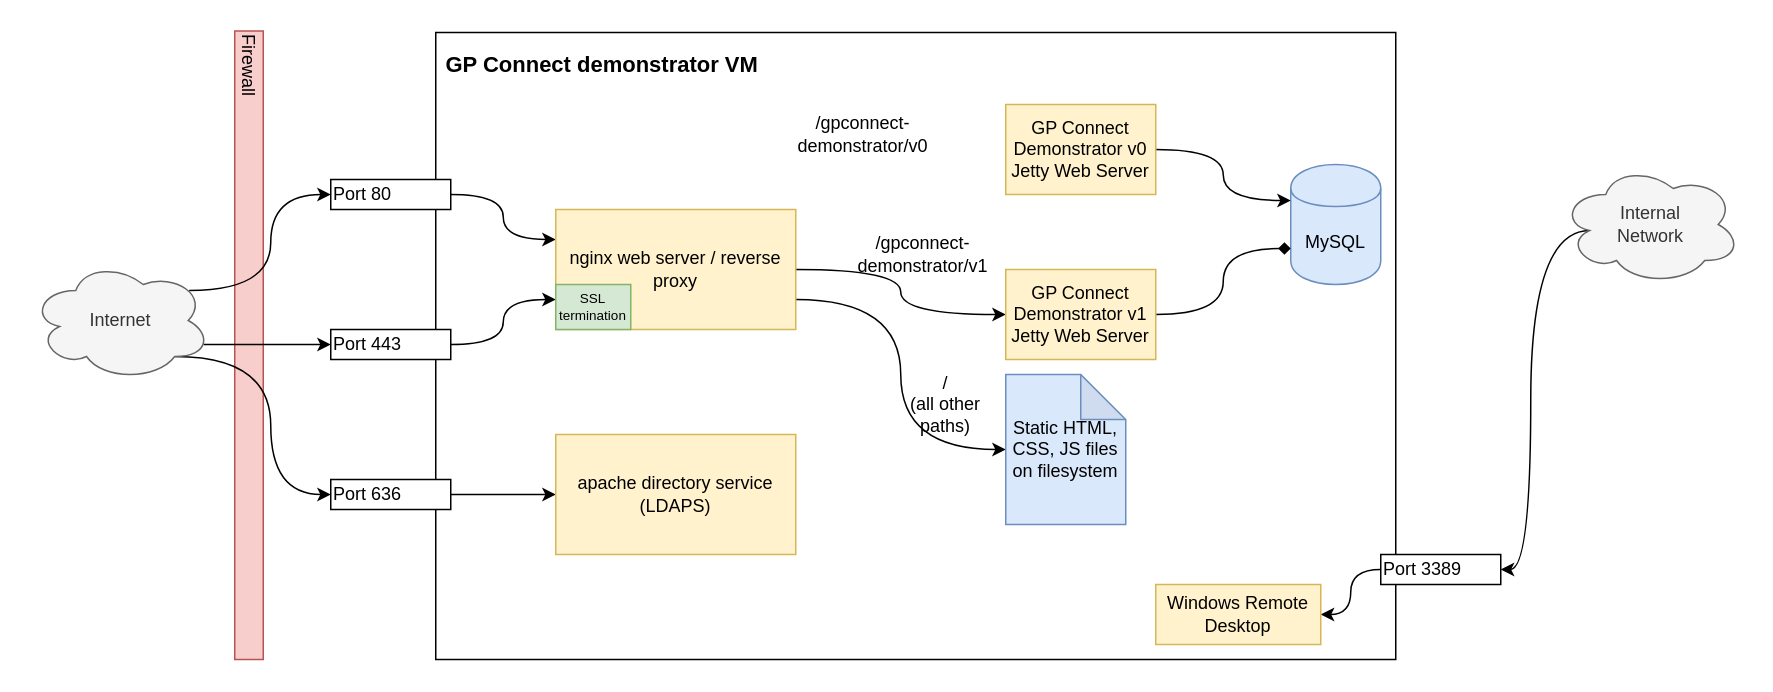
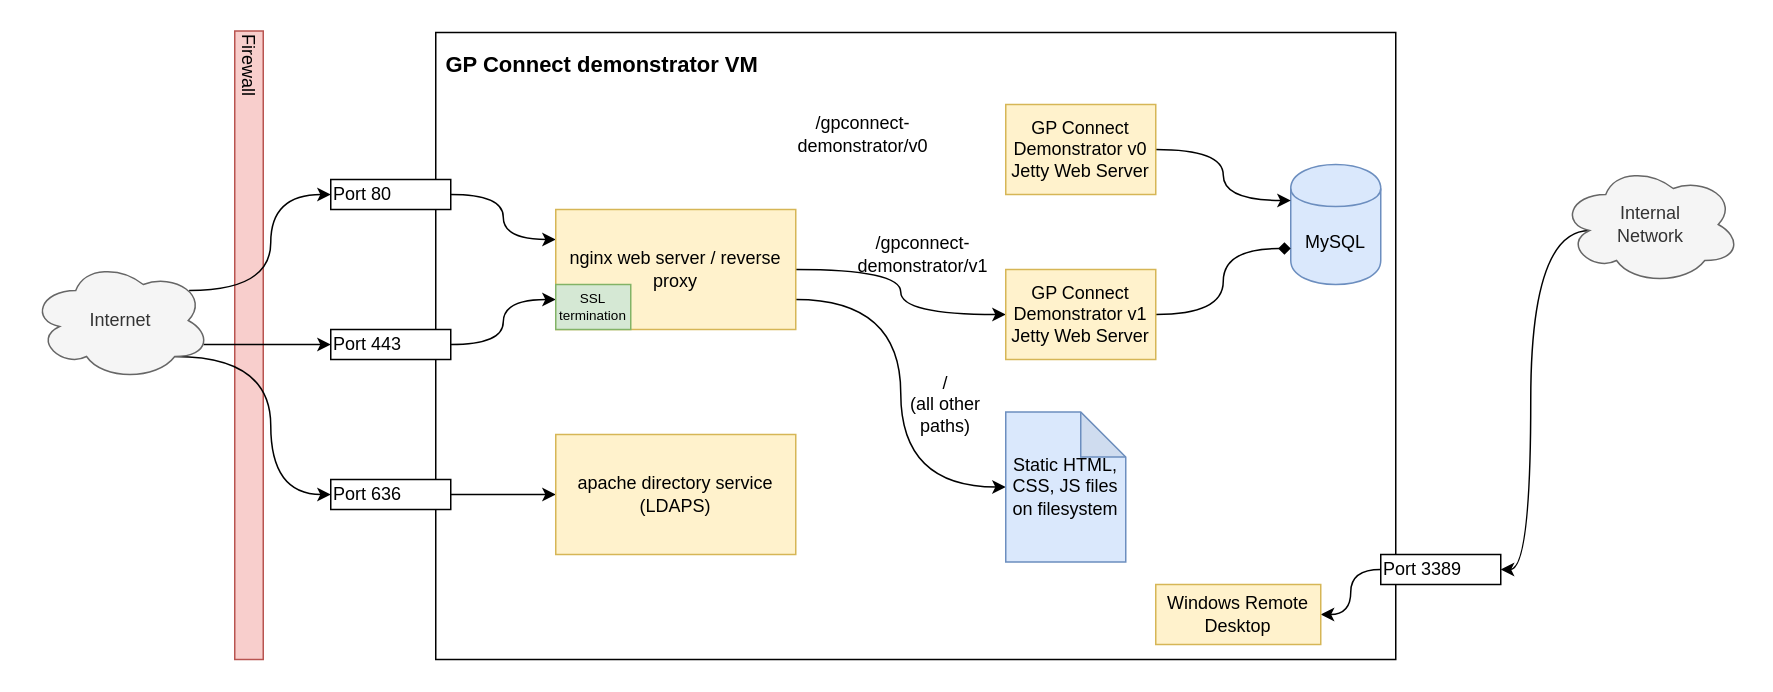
- <mxCell id="19" value="&lt;span&gt;Static HTML, CSS, JS files on filesystem&lt;/span&gt;" style="shape=note;whiteSpace=wrap;html=1;backgroundOutline=1;darkOpacity=0.05;fontSize=12;align=center;fillColor=#dae8fc;strokeColor=#6c8ebf;" parent="1" vertex="1"><mxGeometry x="670" y="249" width="80" height="100" as="geometry" /></mxCell>
+ <mxCell id="19" value="&lt;span&gt;Static HTML, CSS, JS files on filesystem&lt;/span&gt;" style="shape=note;whiteSpace=wrap;html=1;backgroundOutline=1;darkOpacity=0.05;fontSize=12;align=center;fillColor=#dae8fc;strokeColor=#6c8ebf;" parent="1" vertex="1"><mxGeometry x="670" y="274" width="80" height="100" as="geometry" /></mxCell>
